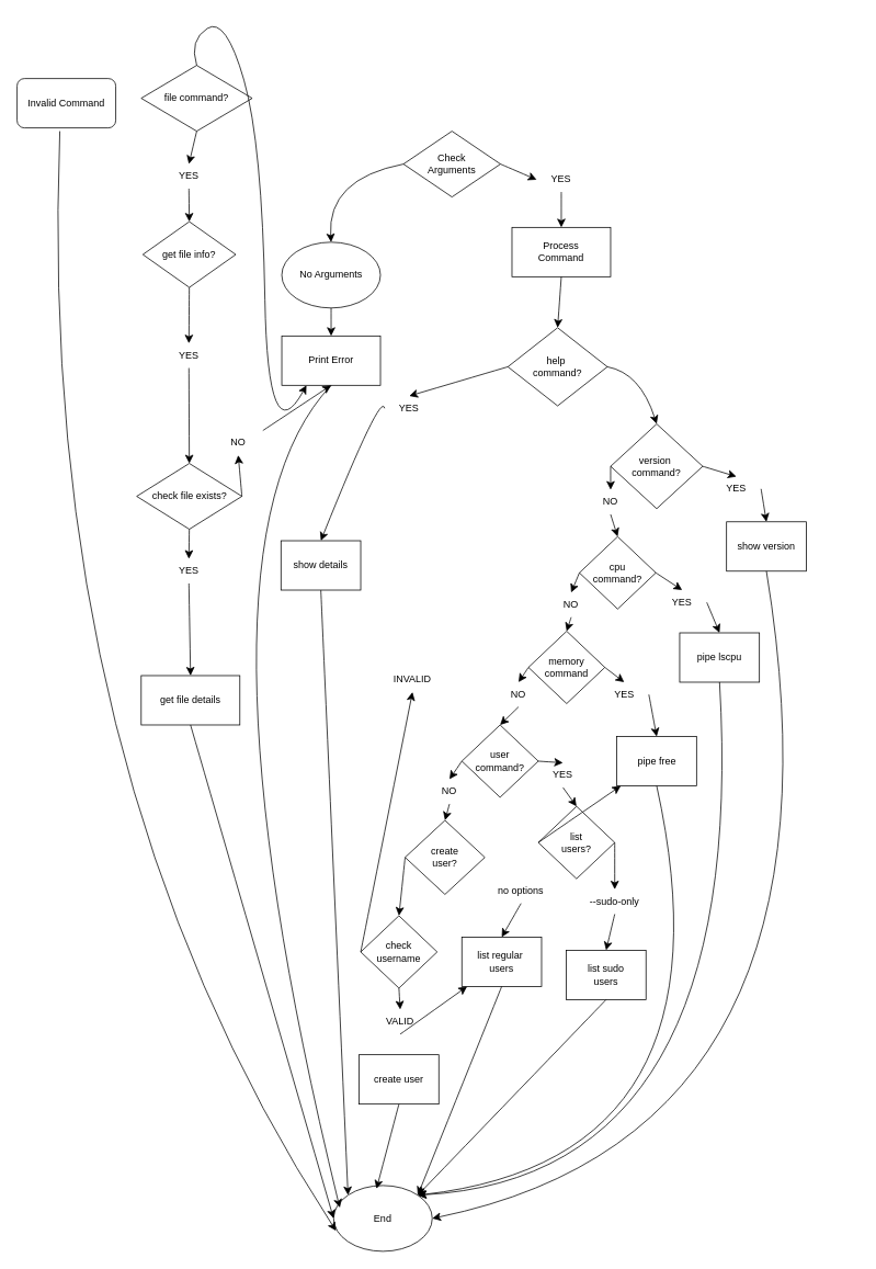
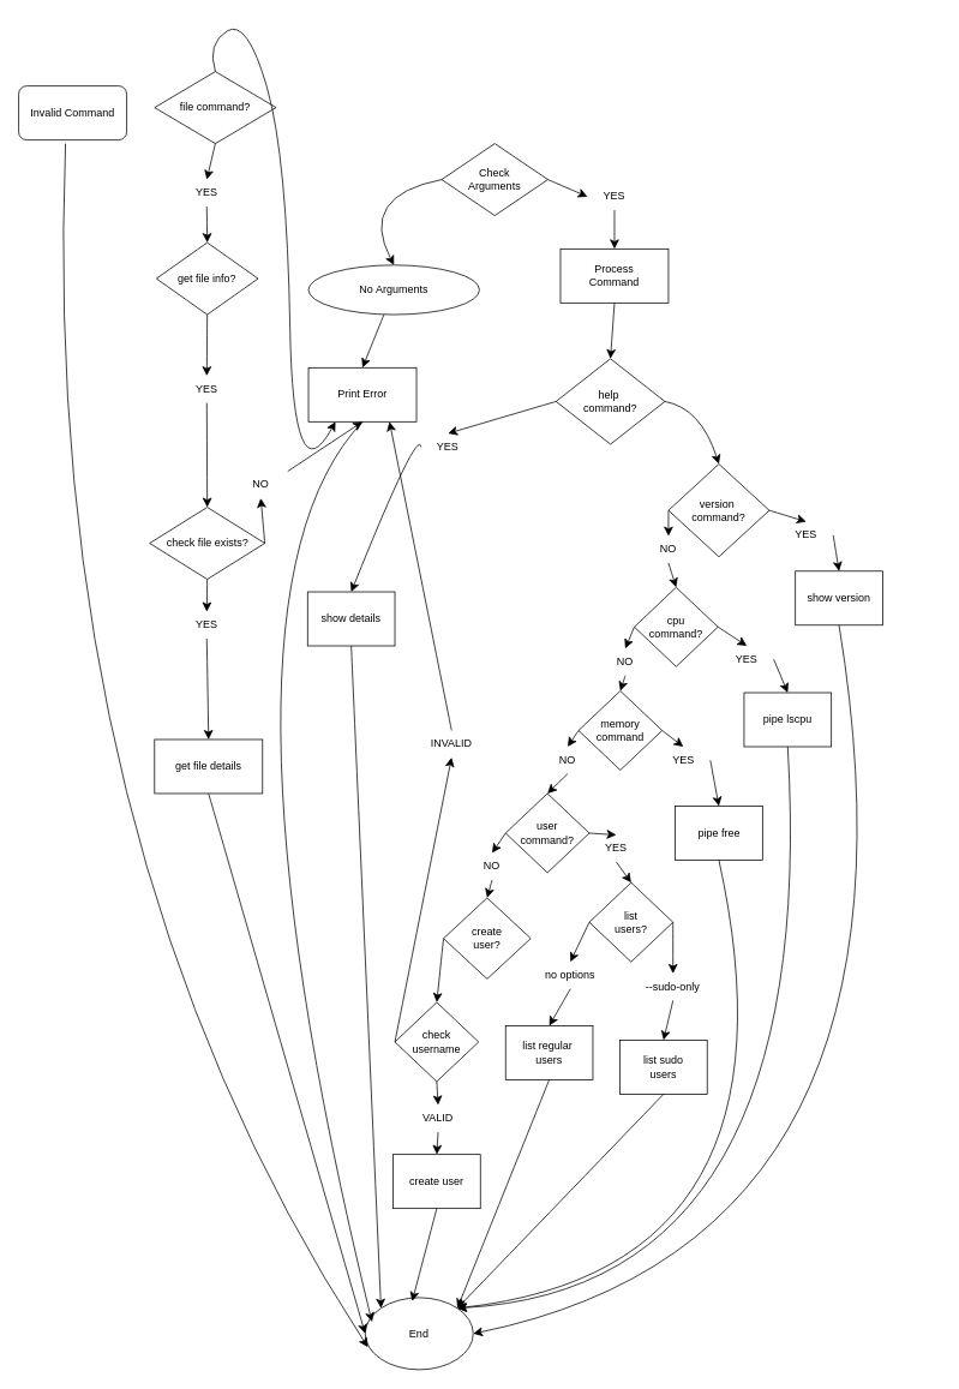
- <mxCell id="12" value="No Arguments" style="ellipse;whiteSpace=wrap;html=1;" vertex="1" parent="1"><mxGeometry x="342" y="294" width="120" height="80" as="geometry" /></mxCell>
+ <mxCell id="12" value="No Arguments" style="ellipse;whiteSpace=wrap;html=1;" vertex="1" parent="1"><mxGeometry x="342" y="294" width="190" height="55" as="geometry" /></mxCell>
+ <mxCell id="45" value="" style="endArrow=classic;html=1;rounded=0;fontSize=12;startSize=8;endSize=8;curved=1;exitX=0.5;exitY=0;exitDx=0;exitDy=0;entryX=0.75;entryY=1;entryDx=0;entryDy=0;" edge="1" parent="1" source="91" target="9"><mxGeometry width="50" height="50" relative="1" as="geometry"><mxPoint x="496" y="991" as="sourcePoint" /><mxPoint x="338" y="700" as="targetPoint" /><Array as="points" /></mxGeometry></mxCell>
- <mxCell id="96" value="" style="endArrow=classic;html=1;rounded=0;fontSize=12;startSize=8;endSize=8;curved=1;exitX=0;exitY=0.5;exitDx=0;exitDy=0;" edge="1" parent="1" source="34" target="33"><mxGeometry width="50" height="50" relative="1" as="geometry"><mxPoint x="654" y="1024" as="sourcePoint" /><mxPoint x="610" y="1139" as="targetPoint" /></mxGeometry></mxCell>
+ <mxCell id="96" value="" style="endArrow=classic;html=1;rounded=0;fontSize=12;startSize=8;endSize=8;curved=1;entryX=0.5;entryY=0;entryDx=0;entryDy=0;exitX=0;exitY=0.5;exitDx=0;exitDy=0;" edge="1" parent="1" source="34" target="97"><mxGeometry width="50" height="50" relative="1" as="geometry"><mxPoint x="654" y="1024" as="sourcePoint" /><mxPoint x="610" y="1139" as="targetPoint" /></mxGeometry></mxCell>
- <mxCell id="46" value="" style="endArrow=classic;html=1;rounded=0;fontSize=12;startSize=8;endSize=8;curved=1;exitX=0.5;exitY=1;exitDx=0;exitDy=0;" edge="1" parent="1" source="93" target="36"><mxGeometry width="50" height="50" relative="1" as="geometry"><mxPoint x="510" y="965" as="sourcePoint" /><mxPoint x="560" y="915" as="targetPoint" /></mxGeometry></mxCell>
+ <mxCell id="46" value="" style="endArrow=classic;html=1;rounded=0;fontSize=12;startSize=8;endSize=8;curved=1;entryX=0.5;entryY=0;entryDx=0;entryDy=0;exitX=0.5;exitY=1;exitDx=0;exitDy=0;" edge="1" parent="1" source="93" target="37"><mxGeometry width="50" height="50" relative="1" as="geometry"><mxPoint x="510" y="965" as="sourcePoint" /><mxPoint x="560" y="915" as="targetPoint" /></mxGeometry></mxCell>
